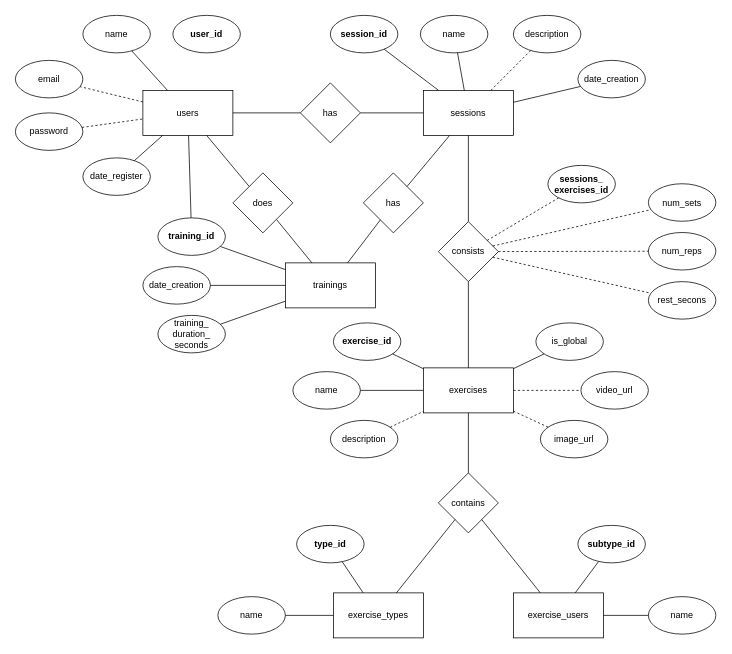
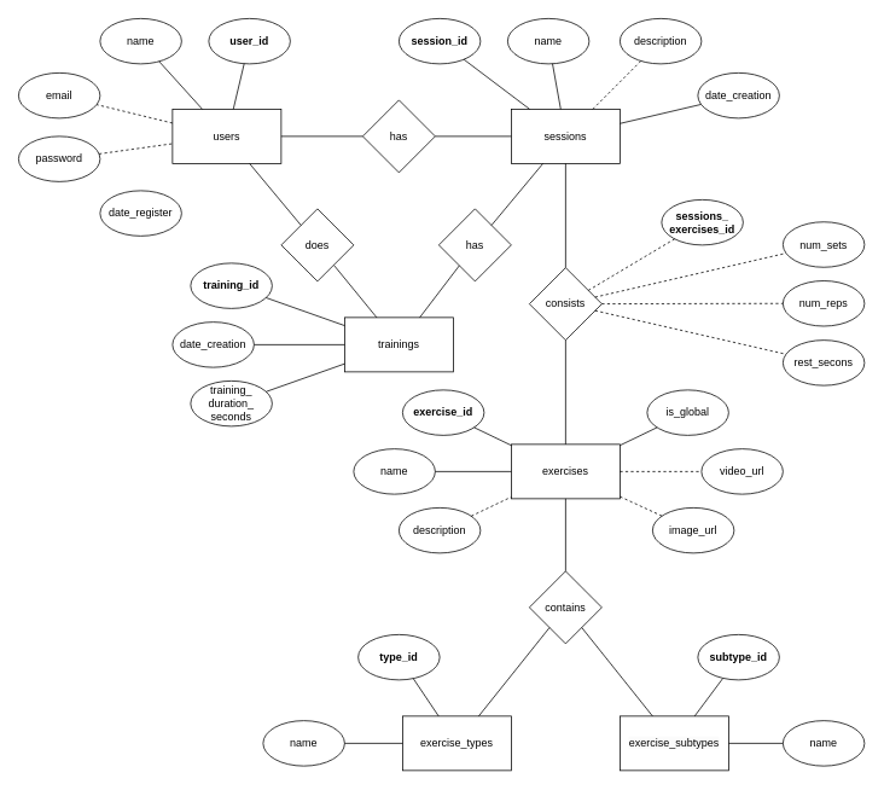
- <mxCell id="41" value="" style="endArrow=none;html=1;rounded=0;" edge="1" parent="1" source="36" target="2"><mxGeometry width="50" height="50" relative="1" as="geometry"><mxPoint x="297" y="160" as="sourcePoint" /><mxPoint x="309" y="110" as="targetPoint" /></mxGeometry></mxCell>
- <mxCell id="37" value="" style="endArrow=none;html=1;rounded=0;" edge="1" parent="1" source="2" target="64"><mxGeometry width="50" height="50" relative="1" as="geometry"><mxPoint x="350" y="290" as="sourcePoint" /><mxPoint x="400" y="240" as="targetPoint" /></mxGeometry></mxCell>
+ <mxCell id="37" value="" style="endArrow=none;html=1;rounded=0;" edge="1" parent="1" source="2" target="32"><mxGeometry width="50" height="50" relative="1" as="geometry"><mxPoint x="350" y="290" as="sourcePoint" /><mxPoint x="400" y="240" as="targetPoint" /></mxGeometry></mxCell>
- <mxCell id="6" value="&lt;span style=&quot;caret-color: rgb(0, 0, 0); color: rgb(0, 0, 0); font-family: Helvetica; font-size: 12px; font-style: normal; font-variant-caps: normal; font-weight: 400; letter-spacing: normal; text-align: center; text-indent: 0px; text-transform: none; white-space: normal; word-spacing: 0px; -webkit-text-stroke-width: 0px; background-color: rgb(251, 251, 251); text-decoration: none; float: none; display: inline !important;&quot;&gt;exercise_users&lt;/span&gt;" style="rounded=0;whiteSpace=wrap;html=1;" vertex="1" parent="1"><mxGeometry x="684" y="790" width="120" height="60" as="geometry" /></mxCell>
+ <mxCell id="6" value="&lt;span style=&quot;caret-color: rgb(0, 0, 0); color: rgb(0, 0, 0); font-family: Helvetica; font-size: 12px; font-style: normal; font-variant-caps: normal; font-weight: 400; letter-spacing: normal; text-align: center; text-indent: 0px; text-transform: none; white-space: normal; word-spacing: 0px; -webkit-text-stroke-width: 0px; background-color: rgb(251, 251, 251); text-decoration: none; float: none; display: inline !important;&quot;&gt;exercise_subtypes&lt;/span&gt;" style="rounded=0;whiteSpace=wrap;html=1;" vertex="1" parent="1"><mxGeometry x="684" y="790" width="120" height="60" as="geometry" /></mxCell>
